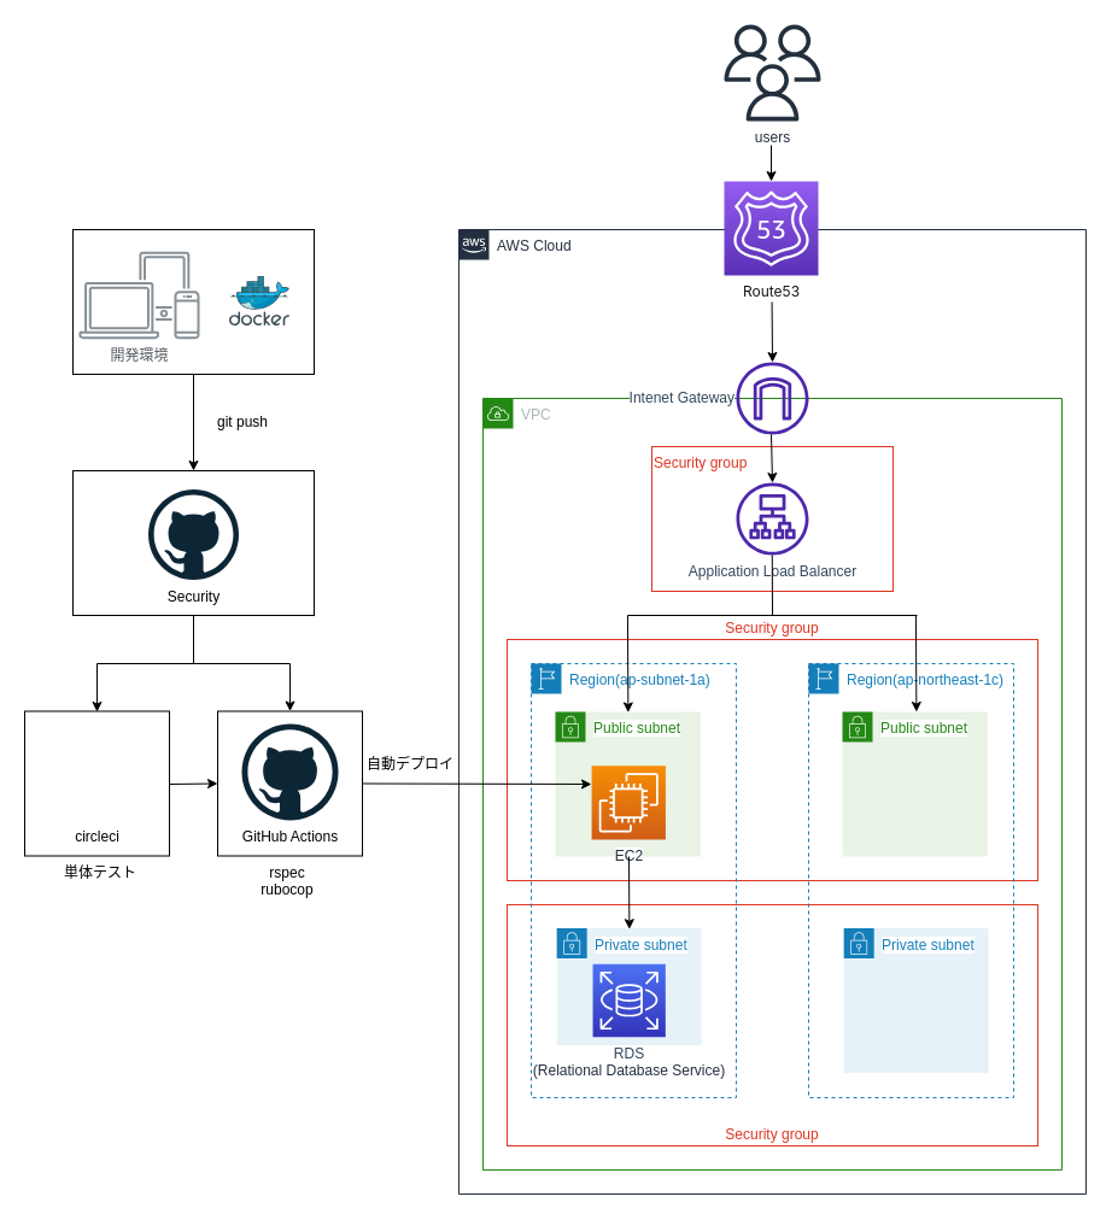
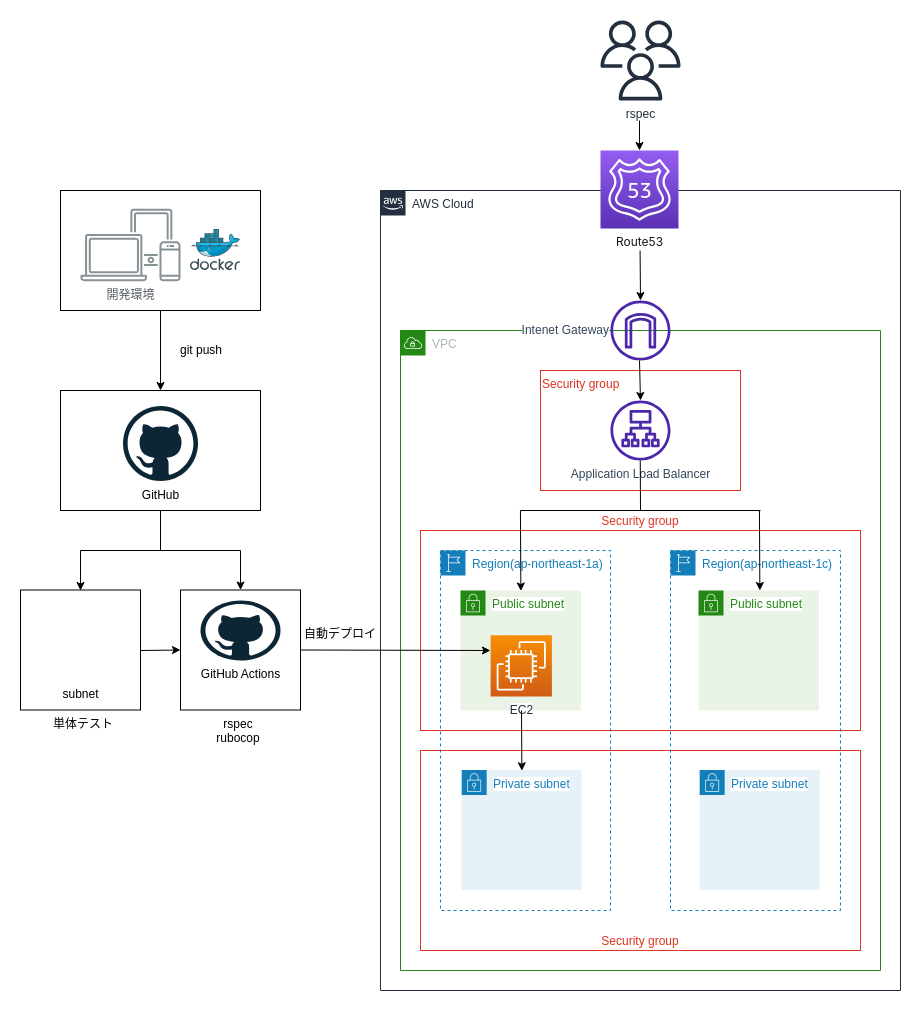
- <mxCell id="44" value="users" style="sketch=0;outlineConnect=0;fontColor=#232F3E;gradientColor=none;fillColor=#232F3D;strokeColor=none;dashed=0;verticalLabelPosition=bottom;verticalAlign=top;align=center;html=1;fontSize=12;fontStyle=0;aspect=fixed;pointerEvents=1;shape=mxgraph.aws4.users;" vertex="1" parent="1"><mxGeometry x="600" y="20" width="80" height="80" as="geometry" /></mxCell>
+ <mxCell id="44" value="rspec" style="sketch=0;outlineConnect=0;fontColor=#232F3E;gradientColor=none;fillColor=#232F3D;strokeColor=none;dashed=0;verticalLabelPosition=bottom;verticalAlign=top;align=center;html=1;fontSize=12;fontStyle=0;aspect=fixed;pointerEvents=1;shape=mxgraph.aws4.users;" vertex="1" parent="1"><mxGeometry x="600" y="20" width="80" height="80" as="geometry" /></mxCell>
- <mxCell id="26" value="開発環境" style="sketch=0;outlineConnect=0;gradientColor=none;fontColor=#545B64;strokeColor=none;fillColor=#879196;dashed=0;verticalLabelPosition=bottom;verticalAlign=top;align=center;html=1;fontSize=12;fontStyle=0;aspect=fixed;shape=mxgraph.aws4.illustration_devices;pointerEvents=1" vertex="1" parent="1"><mxGeometry x="65" y="208" width="100" height="73" as="geometry" /></mxCell>
+ <mxCell id="26" value="開発環境" style="sketch=0;outlineConnect=0;gradientColor=none;fontColor=#545B64;strokeColor=none;fillColor=#879196;dashed=0;verticalLabelPosition=bottom;verticalAlign=top;align=center;html=1;fontSize=12;fontStyle=0;aspect=fixed;shape=mxgraph.aws4.illustration_devices;pointerEvents=1" vertex="1" parent="1"><mxGeometry x="80" y="208" width="100" height="73" as="geometry" /></mxCell>
- <mxCell id="30" value="Security" style="dashed=0;outlineConnect=0;html=1;align=center;labelPosition=center;verticalLabelPosition=bottom;verticalAlign=top;shape=mxgraph.weblogos.github;labelBackgroundColor=default;labelBorderColor=none;fontFamily=Helvetica;fillColor=none;" vertex="1" parent="1"><mxGeometry x="122.5" y="405.5" width="75" height="75" as="geometry" /></mxCell>
+ <mxCell id="30" value="GitHub" style="dashed=0;outlineConnect=0;html=1;align=center;labelPosition=center;verticalLabelPosition=bottom;verticalAlign=top;shape=mxgraph.weblogos.github;labelBackgroundColor=default;labelBorderColor=none;fontFamily=Helvetica;fillColor=none;" vertex="1" parent="1"><mxGeometry x="122.5" y="405.5" width="75" height="75" as="geometry" /></mxCell>
- <mxCell id="14" value="Region(ap-subnet-1a)" style="points=[[0,0],[0.25,0],[0.5,0],[0.75,0],[1,0],[1,0.25],[1,0.5],[1,0.75],[1,1],[0.75,1],[0.5,1],[0.25,1],[0,1],[0,0.75],[0,0.5],[0,0.25]];outlineConnect=0;gradientColor=none;html=1;whiteSpace=wrap;fontSize=12;fontStyle=0;container=1;pointerEvents=0;collapsible=0;recursiveResize=0;shape=mxgraph.aws4.group;grIcon=mxgraph.aws4.group_region;strokeColor=#147EBA;fillColor=none;verticalAlign=top;align=left;spacingLeft=30;fontColor=#147EBA;dashed=1;labelBackgroundColor=default;labelBorderColor=none;fontFamily=Helvetica;" vertex="1" parent="3"><mxGeometry x="60" y="360" width="170" height="360" as="geometry" /></mxCell>
+ <mxCell id="14" value="Region(ap-northeast-1a)" style="points=[[0,0],[0.25,0],[0.5,0],[0.75,0],[1,0],[1,0.25],[1,0.5],[1,0.75],[1,1],[0.75,1],[0.5,1],[0.25,1],[0,1],[0,0.75],[0,0.5],[0,0.25]];outlineConnect=0;gradientColor=none;html=1;whiteSpace=wrap;fontSize=12;fontStyle=0;container=1;pointerEvents=0;collapsible=0;recursiveResize=0;shape=mxgraph.aws4.group;grIcon=mxgraph.aws4.group_region;strokeColor=#147EBA;fillColor=none;verticalAlign=top;align=left;spacingLeft=30;fontColor=#147EBA;dashed=1;labelBackgroundColor=default;labelBorderColor=none;fontFamily=Helvetica;" vertex="1" parent="3"><mxGeometry x="60" y="360" width="170" height="360" as="geometry" /></mxCell>
- <mxCell id="33" value="GitHub Actions" style="dashed=0;outlineConnect=0;html=1;align=center;labelPosition=center;verticalLabelPosition=bottom;verticalAlign=top;shape=mxgraph.weblogos.github;labelBackgroundColor=default;labelBorderColor=none;fontFamily=Helvetica;fillColor=none;" vertex="1" parent="31"><mxGeometry x="20" y="10.5" width="80" height="80" as="geometry" /></mxCell>
+ <mxCell id="33" value="GitHub Actions" style="dashed=0;outlineConnect=0;html=1;align=center;labelPosition=center;verticalLabelPosition=bottom;verticalAlign=top;shape=mxgraph.weblogos.github;labelBackgroundColor=default;labelBorderColor=none;fontFamily=Helvetica;fillColor=none;" vertex="1" parent="31"><mxGeometry x="20" y="10.5" width="80" height="60" as="geometry" /></mxCell>
- <mxCell id="36" value="circleci" style="shape=image;html=1;verticalAlign=top;verticalLabelPosition=bottom;labelBackgroundColor=#ffffff;imageAspect=0;aspect=fixed;image=https://cdn2.iconfinder.com/data/icons/css-vol-1/24/circleci-128.png;labelBorderColor=none;fontFamily=Helvetica;fillColor=none;" vertex="1" parent="34"><mxGeometry x="20" y="10" width="80" height="80" as="geometry" /></mxCell>
+ <mxCell id="36" value="subnet" style="shape=image;html=1;verticalAlign=top;verticalLabelPosition=bottom;labelBackgroundColor=#ffffff;imageAspect=0;aspect=fixed;image=https://cdn2.iconfinder.com/data/icons/css-vol-1/24/circleci-128.png;labelBorderColor=none;fontFamily=Helvetica;fillColor=none;" vertex="1" parent="34"><mxGeometry x="20" y="10" width="80" height="80" as="geometry" /></mxCell>
- <mxCell id="17" value="&lt;span style=&quot;color: rgb(51, 71, 91); font-family: &amp;quot;Noto Sans JP&amp;quot;, sans-serif; text-align: left;&quot;&gt;&lt;font style=&quot;font-size: 12px;&quot;&gt;RDS&lt;br&gt;&lt;/font&gt;&lt;/span&gt;(Relational Database Service)&lt;span style=&quot;color: rgb(51, 71, 91); font-family: &amp;quot;Noto Sans JP&amp;quot;, sans-serif; text-align: left;&quot;&gt;&lt;font style=&quot;font-size: 12px;&quot;&gt;&lt;br&gt;&lt;/font&gt;&lt;/span&gt;" style="sketch=0;points=[[0,0,0],[0.25,0,0],[0.5,0,0],[0.75,0,0],[1,0,0],[0,1,0],[0.25,1,0],[0.5,1,0],[0.75,1,0],[1,1,0],[0,0.25,0],[0,0.5,0],[0,0.75,0],[1,0.25,0],[1,0.5,0],[1,0.75,0]];outlineConnect=0;fontColor=#232F3E;gradientColor=#4D72F3;gradientDirection=north;fillColor=#3334B9;strokeColor=#ffffff;dashed=0;verticalLabelPosition=bottom;verticalAlign=top;align=center;html=1;fontSize=12;fontStyle=0;aspect=fixed;shape=mxgraph.aws4.resourceIcon;resIcon=mxgraph.aws4.rds;labelBackgroundColor=default;labelBorderColor=none;fontFamily=Helvetica;container=0;" vertex="1" parent="3"><mxGeometry x="111.05" y="609.36" width="60.28" height="60.28" as="geometry" /></mxCell>
